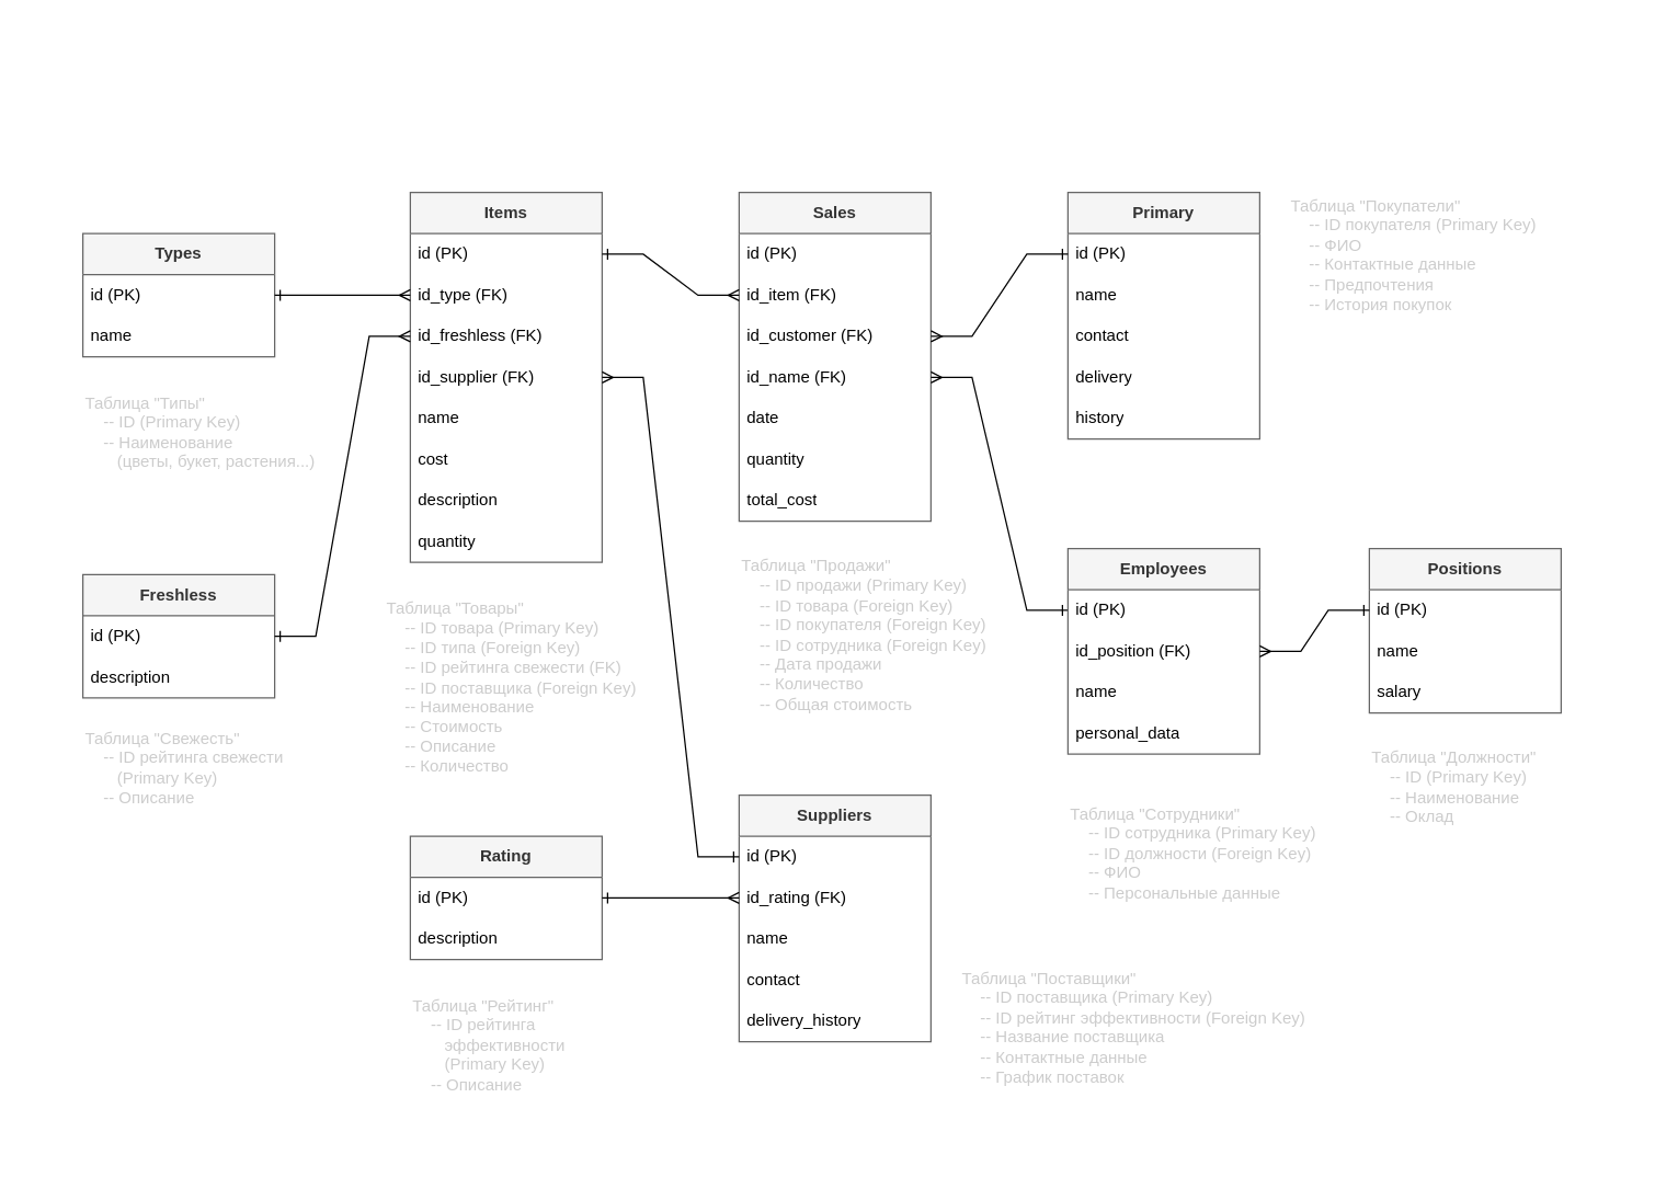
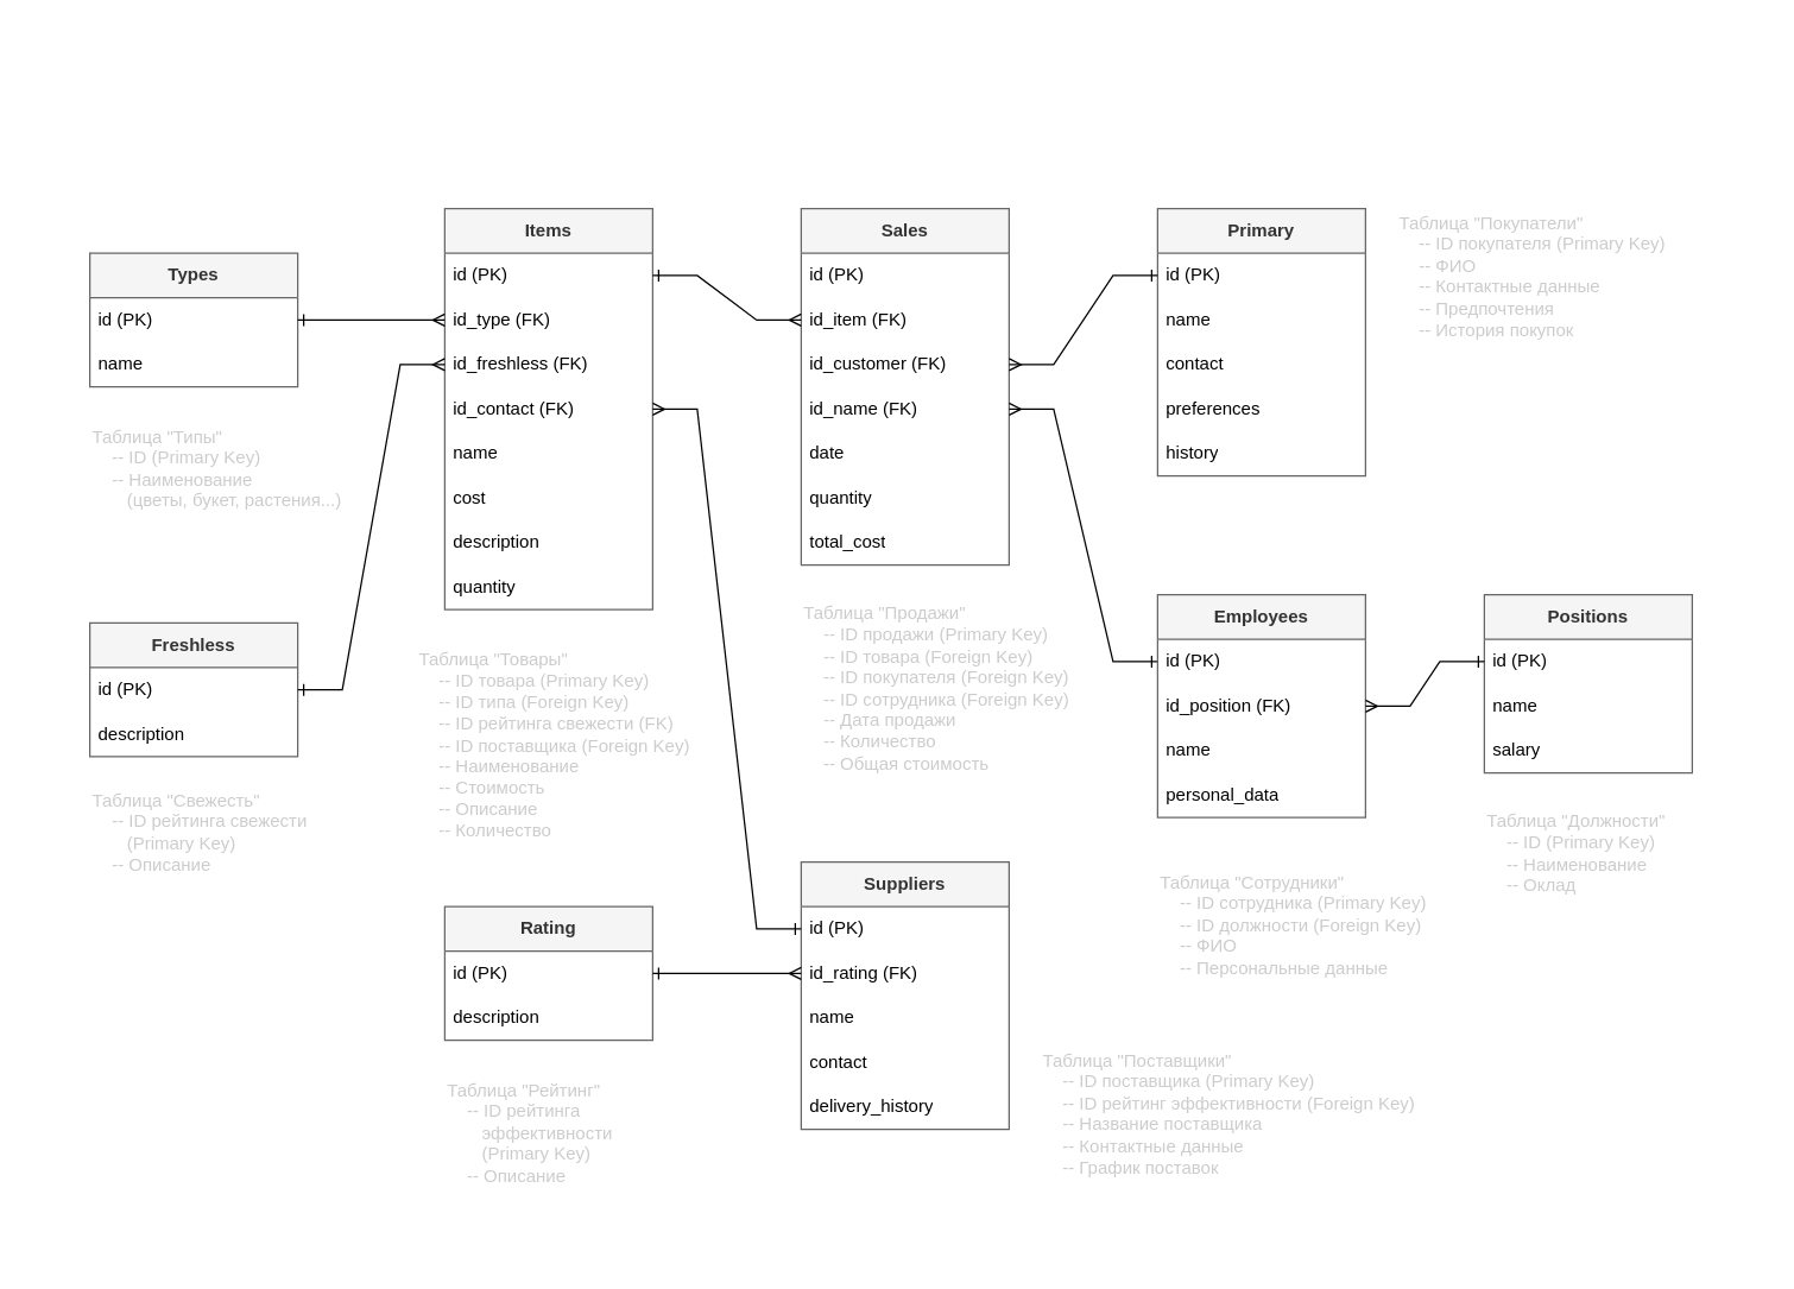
- <mxCell id="7" value="id_supplier (FK)&amp;nbsp;" style="text;strokeColor=none;fillColor=none;align=left;verticalAlign=middle;spacingLeft=4;spacingRight=4;overflow=hidden;points=[[0,0.5],[1,0.5]];portConstraint=eastwest;rotatable=0;whiteSpace=wrap;html=1;swimlaneFillColor=#FFFFFF;" parent="3" vertex="1"><mxGeometry y="120" width="140" height="30" as="geometry" /></mxCell>
+ <mxCell id="7" value="id_contact (FK)&amp;nbsp;" style="text;strokeColor=none;fillColor=none;align=left;verticalAlign=middle;spacingLeft=4;spacingRight=4;overflow=hidden;points=[[0,0.5],[1,0.5]];portConstraint=eastwest;rotatable=0;whiteSpace=wrap;html=1;swimlaneFillColor=#FFFFFF;" parent="3" vertex="1"><mxGeometry y="120" width="140" height="30" as="geometry" /></mxCell>
- <mxCell id="16" value="delivery" style="text;strokeColor=none;fillColor=none;align=left;verticalAlign=middle;spacingLeft=4;spacingRight=4;overflow=hidden;points=[[0,0.5],[1,0.5]];portConstraint=eastwest;rotatable=0;whiteSpace=wrap;html=1;swimlaneFillColor=#FFFFFF;" parent="12" vertex="1"><mxGeometry y="120" width="140" height="30" as="geometry" /></mxCell>
+ <mxCell id="16" value="preferences" style="text;strokeColor=none;fillColor=none;align=left;verticalAlign=middle;spacingLeft=4;spacingRight=4;overflow=hidden;points=[[0,0.5],[1,0.5]];portConstraint=eastwest;rotatable=0;whiteSpace=wrap;html=1;swimlaneFillColor=#FFFFFF;" parent="12" vertex="1"><mxGeometry y="120" width="140" height="30" as="geometry" /></mxCell>
